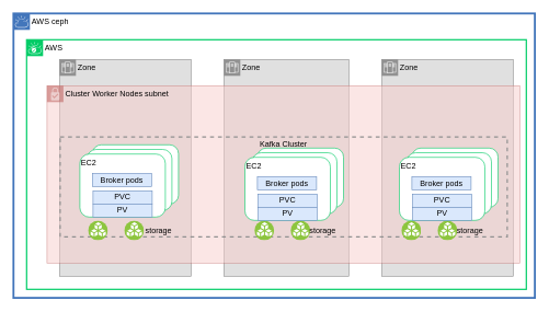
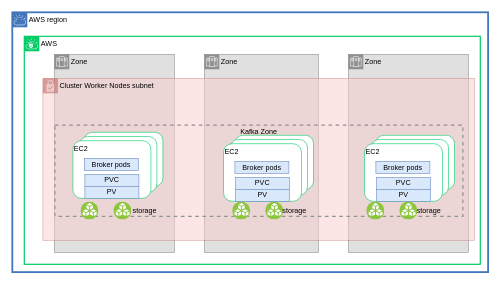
- <mxCell id="2" value="AWS ceph" style="shape=mxgraph.ibm.box;prType=cloud;fontStyle=0;verticalAlign=top;align=left;spacingLeft=32;spacingTop=4;fillColor=none;rounded=0;whiteSpace=wrap;html=1;strokeColor=#4376BB;strokeWidth=3;dashed=0;container=1;spacing=-4;collapsible=0;expand=0;recursiveResize=0;" parent="1" vertex="1"><mxGeometry x="20" y="20" width="793" height="433" as="geometry" /></mxCell>
+ <mxCell id="2" value="AWS region" style="shape=mxgraph.ibm.box;prType=cloud;fontStyle=0;verticalAlign=top;align=left;spacingLeft=32;spacingTop=4;fillColor=none;rounded=0;whiteSpace=wrap;html=1;strokeColor=#4376BB;strokeWidth=3;dashed=0;container=1;spacing=-4;collapsible=0;expand=0;recursiveResize=0;" parent="1" vertex="1"><mxGeometry x="20" y="20" width="793" height="433" as="geometry" /></mxCell>
- <mxCell id="8" value="Kafka Cluster" style="fontStyle=0;verticalAlign=top;align=center;spacingTop=-2;fillColor=none;rounded=0;whiteSpace=wrap;html=1;strokeColor=#919191;strokeWidth=2;dashed=1;container=1;collapsible=0;expand=0;recursiveResize=0;" parent="7" vertex="1"><mxGeometry x="20" y="78" width="680" height="152" as="geometry" /></mxCell>
+ <mxCell id="8" value="Kafka Zone" style="fontStyle=0;verticalAlign=top;align=center;spacingTop=-2;fillColor=none;rounded=0;whiteSpace=wrap;html=1;strokeColor=#919191;strokeWidth=2;dashed=1;container=1;collapsible=0;expand=0;recursiveResize=0;" parent="7" vertex="1"><mxGeometry x="20" y="78" width="680" height="152" as="geometry" /></mxCell>
